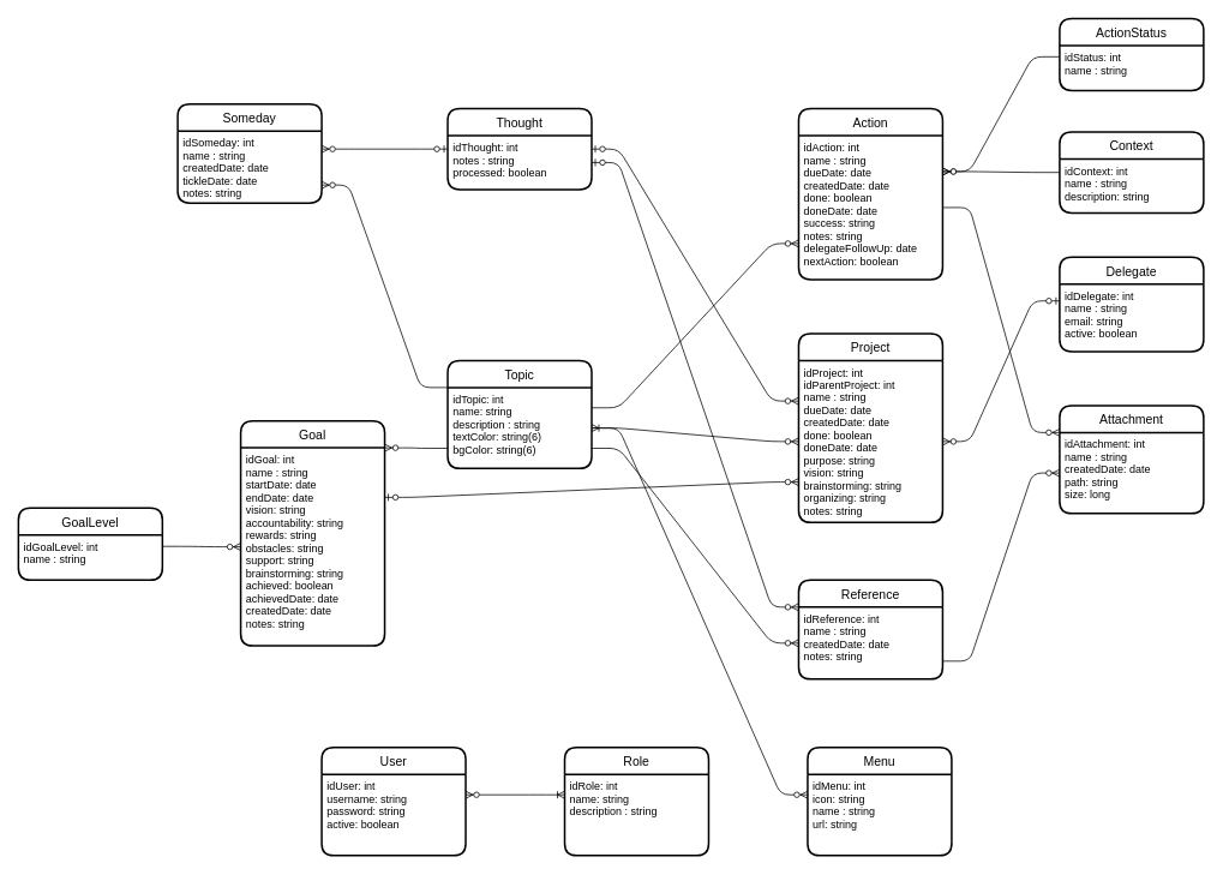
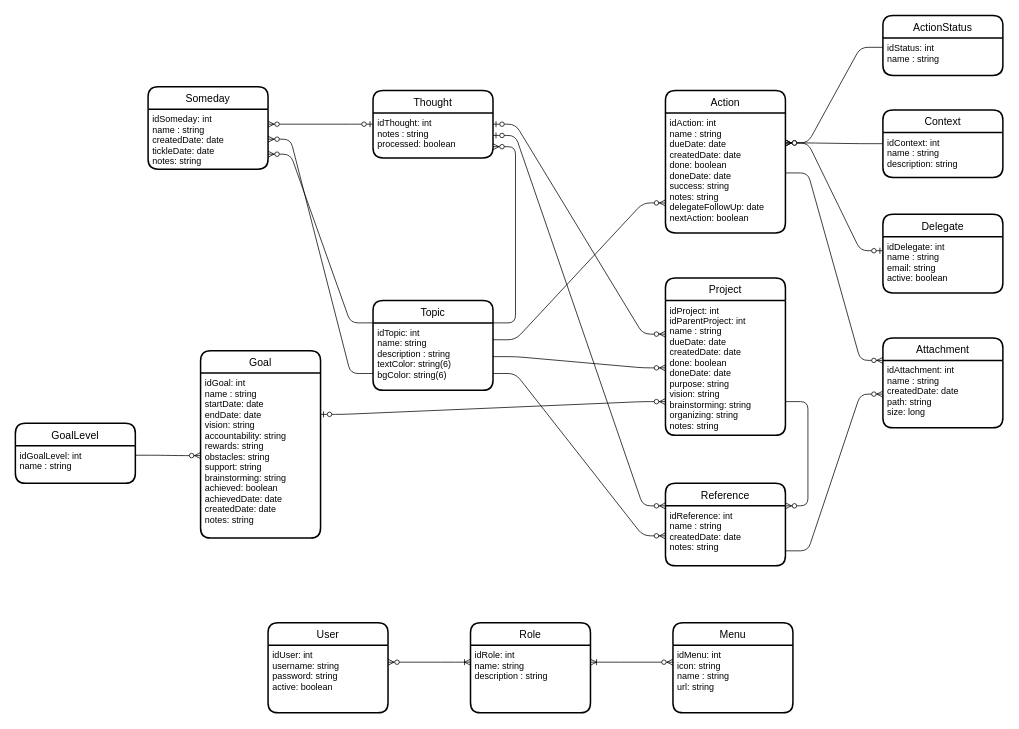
+ <mxCell id="16" value="" style="edgeStyle=entityRelationEdgeStyle;fontSize=12;html=1;endArrow=ERzeroToMany;endFill=1;exitX=1;exitY=0.25;exitDx=0;exitDy=0;entryX=1;entryY=0.75;entryDx=0;entryDy=0;" parent="1" source="8" target="3" edge="1"><mxGeometry width="100" height="100" relative="1" as="geometry"><mxPoint x="257" y="40" as="sourcePoint" /><mxPoint x="127" y="117.5" as="targetPoint" /></mxGeometry></mxCell>
- <mxCell id="29" value="" style="edgeStyle=entityRelationEdgeStyle;fontSize=12;html=1;endArrow=ERzeroToMany;startArrow=ERzeroToOne;exitX=0;exitY=0.25;exitDx=0;exitDy=0;" parent="1" source="5" target="18" edge="1"><mxGeometry width="100" height="100" relative="1" as="geometry"><mxPoint x="247" y="505" as="sourcePoint" /><mxPoint x="887" y="40" as="targetPoint" /></mxGeometry></mxCell>
+ <mxCell id="29" value="" style="edgeStyle=entityRelationEdgeStyle;fontSize=12;html=1;endArrow=ERzeroToMany;startArrow=ERzeroToOne;exitX=0;exitY=0.25;exitDx=0;exitDy=0;entryX=1;entryY=0.25;entryDx=0;entryDy=0;" parent="1" source="5" target="25" edge="1"><mxGeometry width="100" height="100" relative="1" as="geometry"><mxPoint x="247" y="505" as="sourcePoint" /><mxPoint x="887" y="40" as="targetPoint" /></mxGeometry></mxCell>
- <mxCell id="15" value="" style="edgeStyle=entityRelationEdgeStyle;fontSize=12;html=1;endArrow=ERzeroToMany;endFill=1;exitX=0;exitY=0.75;exitDx=0;exitDy=0;entryX=1;entryY=0;entryDx=0;entryDy=0;" parent="1" source="9" target="13" edge="1"><mxGeometry width="100" height="100" relative="1" as="geometry"><mxPoint x="147" y="412.5" as="sourcePoint" /><mxPoint x="67" y="250" as="targetPoint" /></mxGeometry></mxCell>
+ <mxCell id="15" value="" style="edgeStyle=entityRelationEdgeStyle;fontSize=12;html=1;endArrow=ERzeroToMany;endFill=1;exitX=0;exitY=0.75;exitDx=0;exitDy=0;" parent="1" source="9" target="35" edge="1"><mxGeometry width="100" height="100" relative="1" as="geometry"><mxPoint x="147" y="412.5" as="sourcePoint" /><mxPoint x="67" y="250" as="targetPoint" /></mxGeometry></mxCell>
+ <mxCell id="42" value="" style="edgeStyle=entityRelationEdgeStyle;fontSize=12;html=1;endArrow=ERzeroToMany;endFill=1;entryX=1;entryY=0;entryDx=0;entryDy=0;exitX=1;exitY=0.75;exitDx=0;exitDy=0;anchorPointDirection=1;fixDash=0;editable=1;bendable=1;" parent="1" source="18" target="31" edge="1"><mxGeometry width="100" height="100" relative="1" as="geometry"><mxPoint x="617" y="710" as="sourcePoint" /><mxPoint x="717" y="610" as="targetPoint" /></mxGeometry></mxCell>
- <mxCell id="50" value="" style="edgeStyle=entityRelationEdgeStyle;fontSize=12;html=1;endArrow=ERoneToMany;startArrow=ERzeroToMany;exitX=0;exitY=0.25;exitDx=0;exitDy=0;" parent="1" source="48" target="9" edge="1"><mxGeometry width="100" height="100" relative="1" as="geometry"><mxPoint x="747" y="770" as="sourcePoint" /><mxPoint x="857" y="770" as="targetPoint" /></mxGeometry></mxCell>
+ <mxCell id="50" value="" style="edgeStyle=entityRelationEdgeStyle;fontSize=12;html=1;endArrow=ERoneToMany;startArrow=ERzeroToMany;exitX=0;exitY=0.25;exitDx=0;exitDy=0;entryX=1;entryY=0.25;entryDx=0;entryDy=0;" parent="1" source="48" target="46" edge="1"><mxGeometry width="100" height="100" relative="1" as="geometry"><mxPoint x="747" y="770" as="sourcePoint" /><mxPoint x="857" y="770" as="targetPoint" /></mxGeometry></mxCell>
